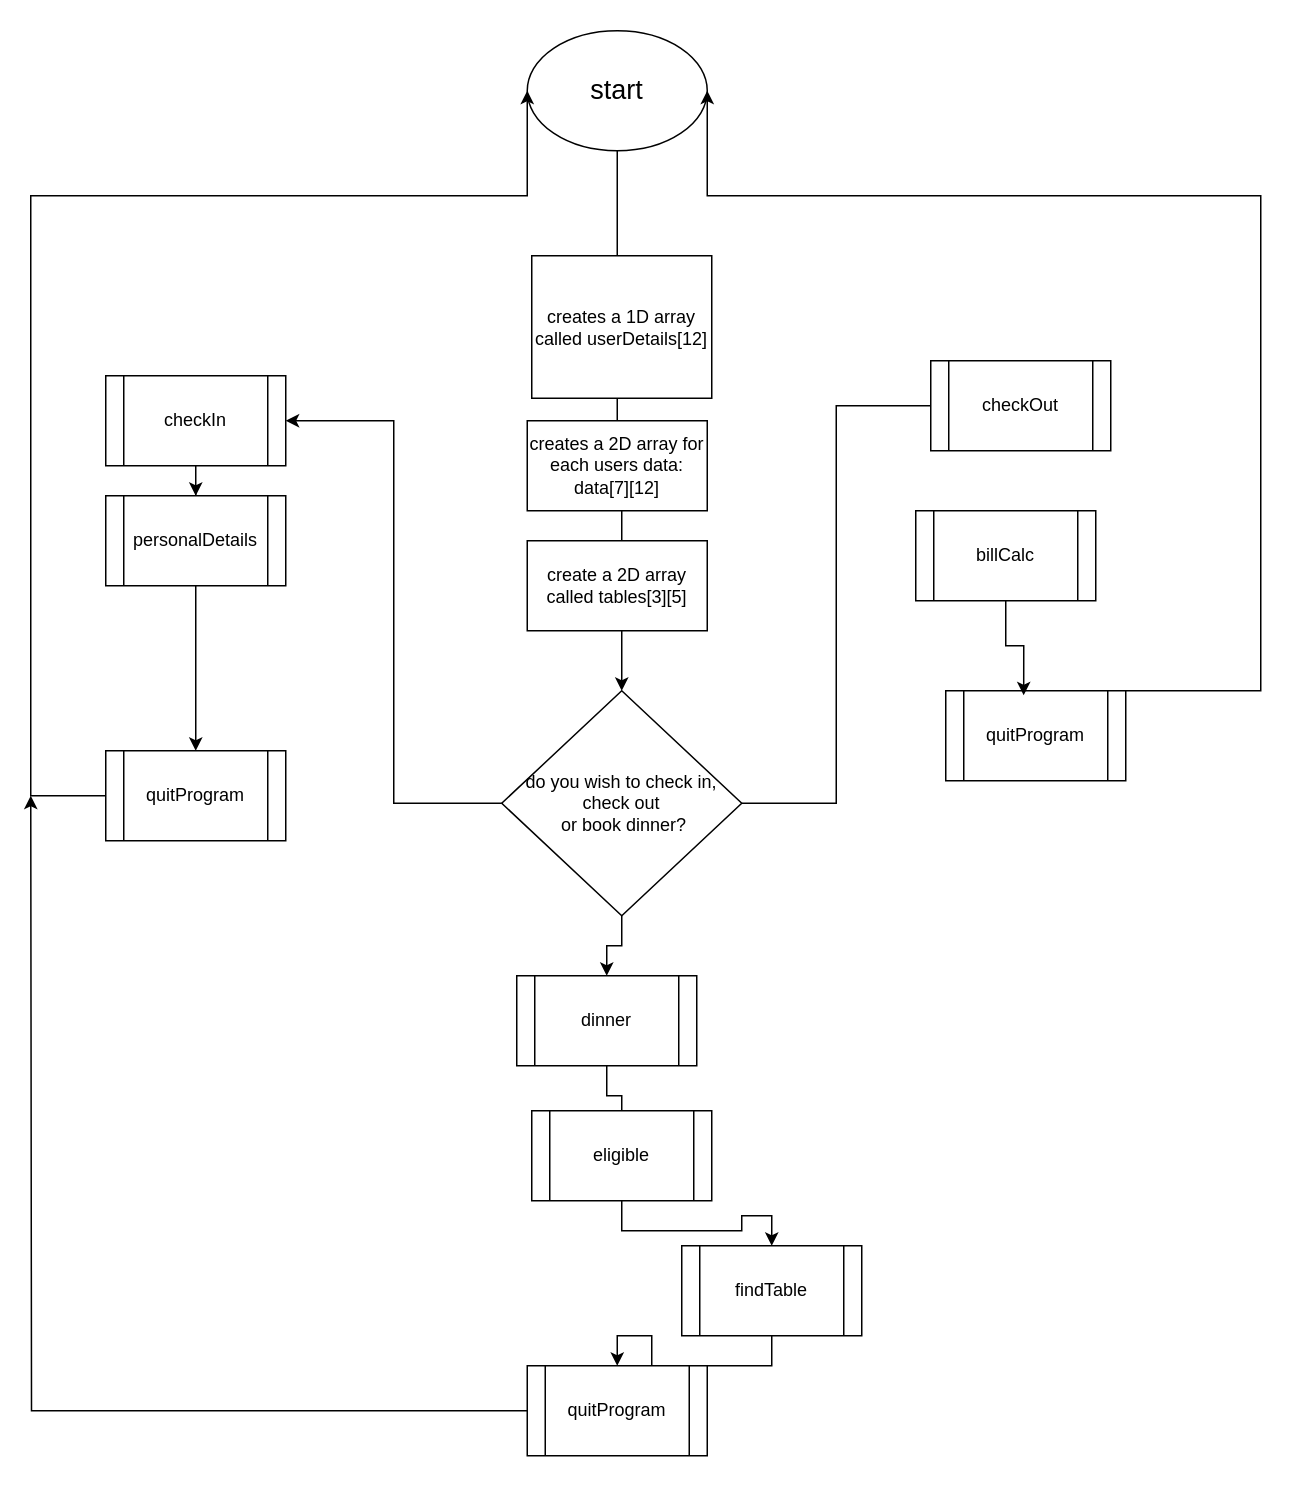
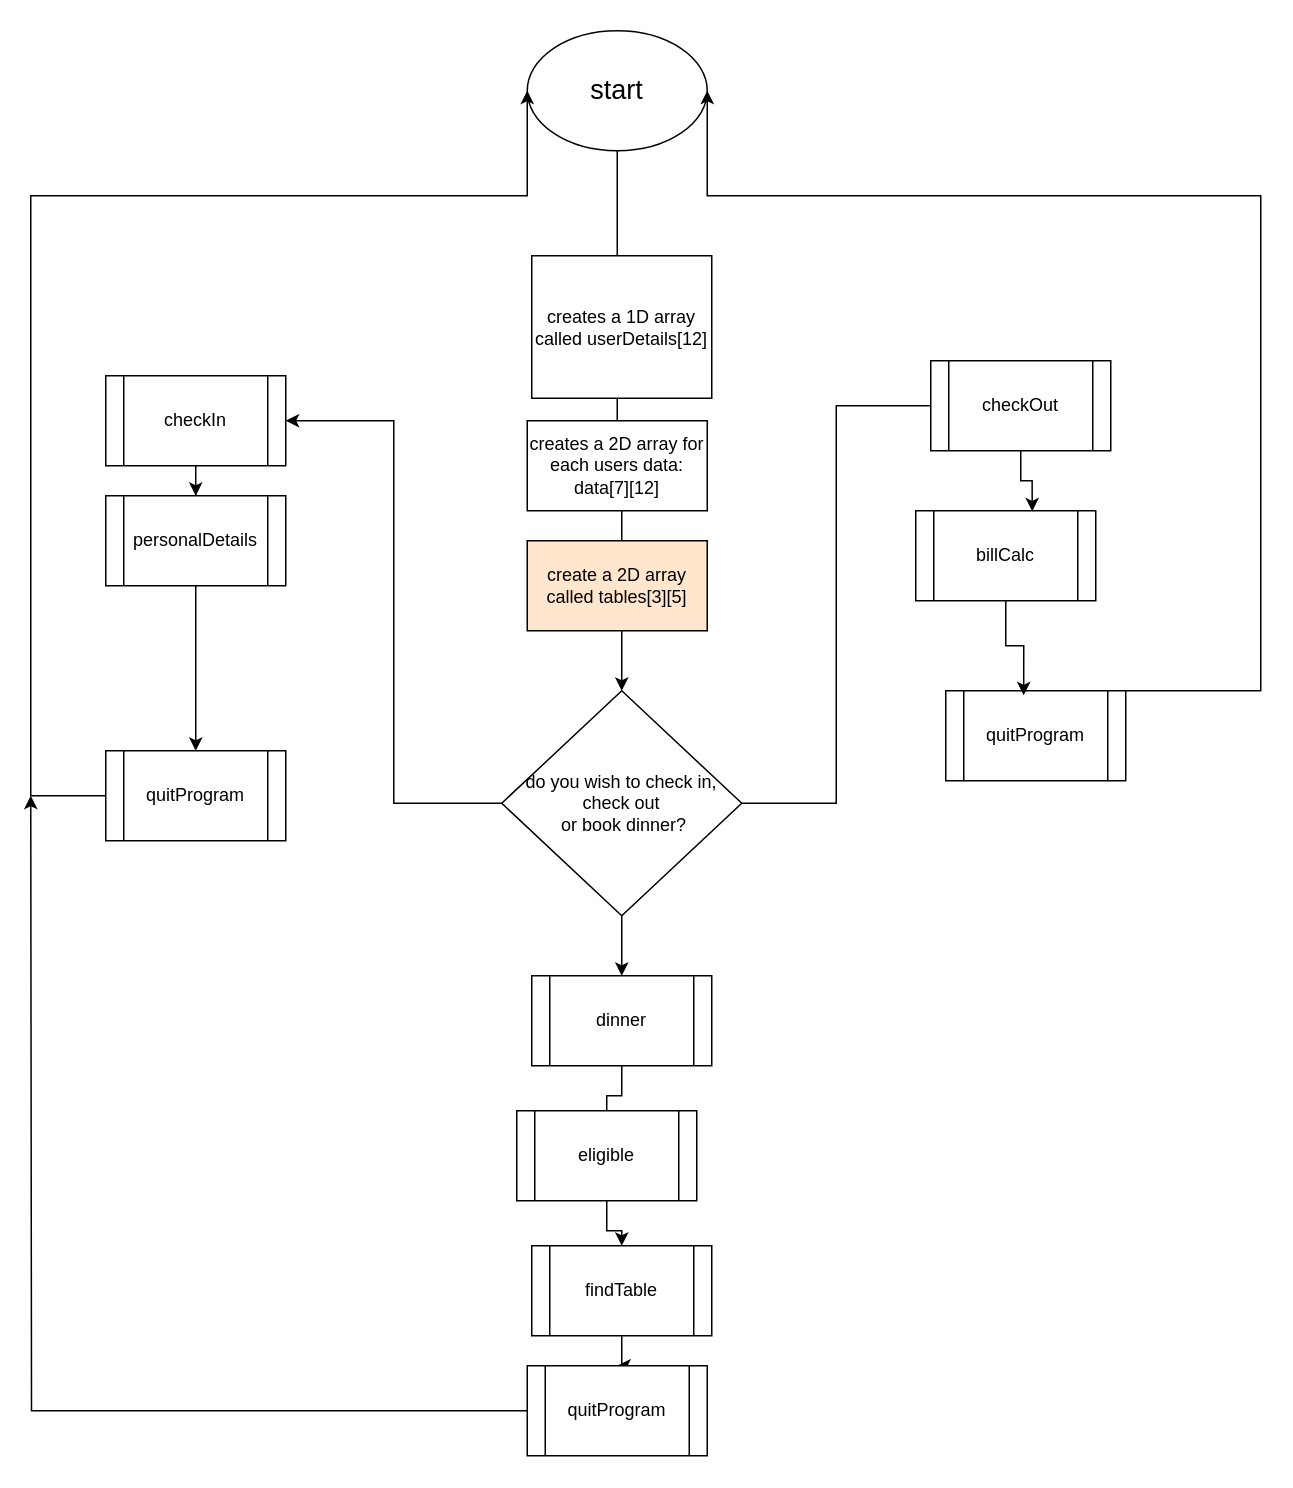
+ <mxCell id="24" style="edgeStyle=orthogonalEdgeStyle;rounded=0;orthogonalLoop=1;jettySize=auto;html=1;entryX=0.647;entryY=0.007;entryDx=0;entryDy=0;entryPerimeter=0;" parent="1" source="12" target="23" edge="1"><mxGeometry relative="1" as="geometry" /></mxCell>
- <mxCell id="29" value="create a 2D array called tables[3][5]" style="rounded=0;whiteSpace=wrap;html=1;" parent="1" vertex="1"><mxGeometry x="351" y="360" width="120" height="60" as="geometry" /></mxCell>
+ <mxCell id="29" value="create a 2D array called tables[3][5]" style="rounded=0;whiteSpace=wrap;html=1;fillColor=#ffe6cc;" parent="1" vertex="1"><mxGeometry x="351" y="360" width="120" height="60" as="geometry" /></mxCell>
- <mxCell id="11" value="dinner" style="shape=process;whiteSpace=wrap;html=1;backgroundOutline=1;" parent="1" vertex="1"><mxGeometry x="344" y="650" width="120" height="60" as="geometry" /></mxCell>
+ <mxCell id="11" value="dinner" style="shape=process;whiteSpace=wrap;html=1;backgroundOutline=1;" parent="1" vertex="1"><mxGeometry x="354" y="650" width="120" height="60" as="geometry" /></mxCell>
- <mxCell id="18" value="eligible" style="shape=process;whiteSpace=wrap;html=1;backgroundOutline=1;" parent="1" vertex="1"><mxGeometry x="354" y="740" width="120" height="60" as="geometry" /></mxCell>
+ <mxCell id="18" value="eligible" style="shape=process;whiteSpace=wrap;html=1;backgroundOutline=1;" parent="1" vertex="1"><mxGeometry x="344" y="740" width="120" height="60" as="geometry" /></mxCell>
- <mxCell id="20" value="findTable" style="shape=process;whiteSpace=wrap;html=1;backgroundOutline=1;" parent="1" vertex="1"><mxGeometry x="454" y="830" width="120" height="60" as="geometry" /></mxCell>
+ <mxCell id="20" value="findTable" style="shape=process;whiteSpace=wrap;html=1;backgroundOutline=1;" parent="1" vertex="1"><mxGeometry x="354" y="830" width="120" height="60" as="geometry" /></mxCell>
